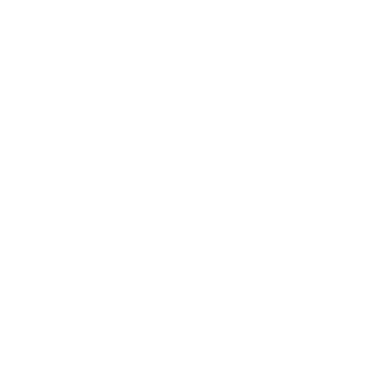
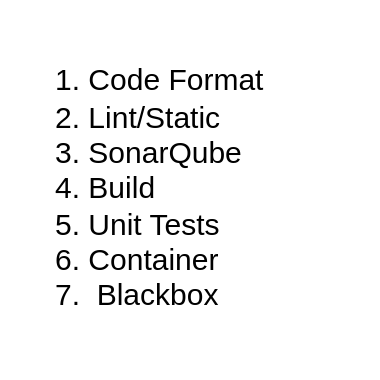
+ <mxCell id="2" value="1. Code Format&lt;br&gt;2. Lint/Static&lt;br&gt;3. SonarQube&lt;br&gt;4. Build&lt;br&gt;5. Unit Tests&lt;br&gt;6. Container&lt;br&gt;7.&amp;nbsp; Blackbox&lt;br&gt;" style="text;html=1;align=left;verticalAlign=middle;resizable=0;points=[];autosize=1;strokeColor=none;fillColor=none;" vertex="1" parent="1"><mxGeometry x="20" y="20" width="110" height="110" as="geometry" /></mxCell>
